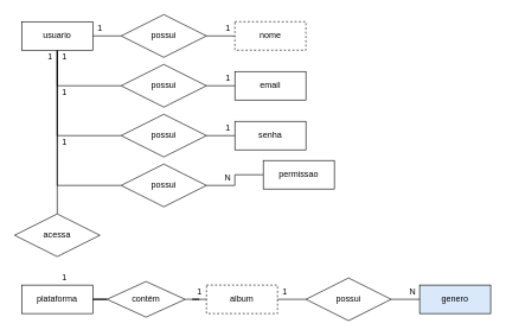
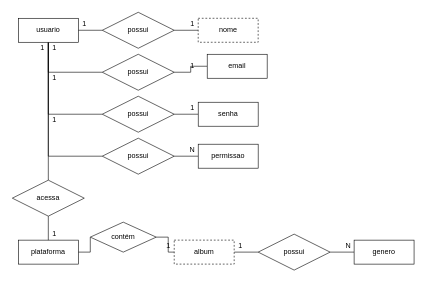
- <mxCell id="24" value="email" style="whiteSpace=wrap;html=1;align=center;" vertex="1" parent="1"><mxGeometry x="330" y="100" width="100" height="40" as="geometry" /></mxCell>
+ <mxCell id="24" value="email" style="whiteSpace=wrap;html=1;align=center;" vertex="1" parent="1"><mxGeometry x="345" y="90" width="100" height="40" as="geometry" /></mxCell>
- <mxCell id="26" value="permissao" style="whiteSpace=wrap;html=1;align=center;" vertex="1" parent="1"><mxGeometry x="370" y="225" width="100" height="40" as="geometry" /></mxCell>
+ <mxCell id="26" value="permissao" style="whiteSpace=wrap;html=1;align=center;" vertex="1" parent="1"><mxGeometry x="330" y="240" width="100" height="40" as="geometry" /></mxCell>
+ <mxCell id="34" style="edgeStyle=orthogonalEdgeStyle;rounded=0;orthogonalLoop=1;jettySize=auto;html=1;entryX=0.5;entryY=0;entryDx=0;entryDy=0;endArrow=none;endFill=0;" edge="1" parent="1" source="35" target="33"><mxGeometry relative="1" as="geometry" /></mxCell>
- <mxCell id="37" value="contém" style="shape=rhombus;perimeter=rhombusPerimeter;whiteSpace=wrap;html=1;align=center;" vertex="1" parent="1"><mxGeometry x="150" y="395" width="110" height="50" as="geometry" /></mxCell>
+ <mxCell id="37" value="contém" style="shape=rhombus;perimeter=rhombusPerimeter;whiteSpace=wrap;html=1;align=center;" vertex="1" parent="1"><mxGeometry x="150" y="370" width="110" height="50" as="geometry" /></mxCell>
- <mxCell id="6" value="genero" style="whiteSpace=wrap;html=1;align=center;fillColor=#dae8fc;" vertex="1" parent="1"><mxGeometry x="590" y="400" width="100" height="40" as="geometry" /></mxCell>
+ <mxCell id="6" value="genero" style="whiteSpace=wrap;html=1;align=center;" vertex="1" parent="1"><mxGeometry x="590" y="400" width="100" height="40" as="geometry" /></mxCell>
